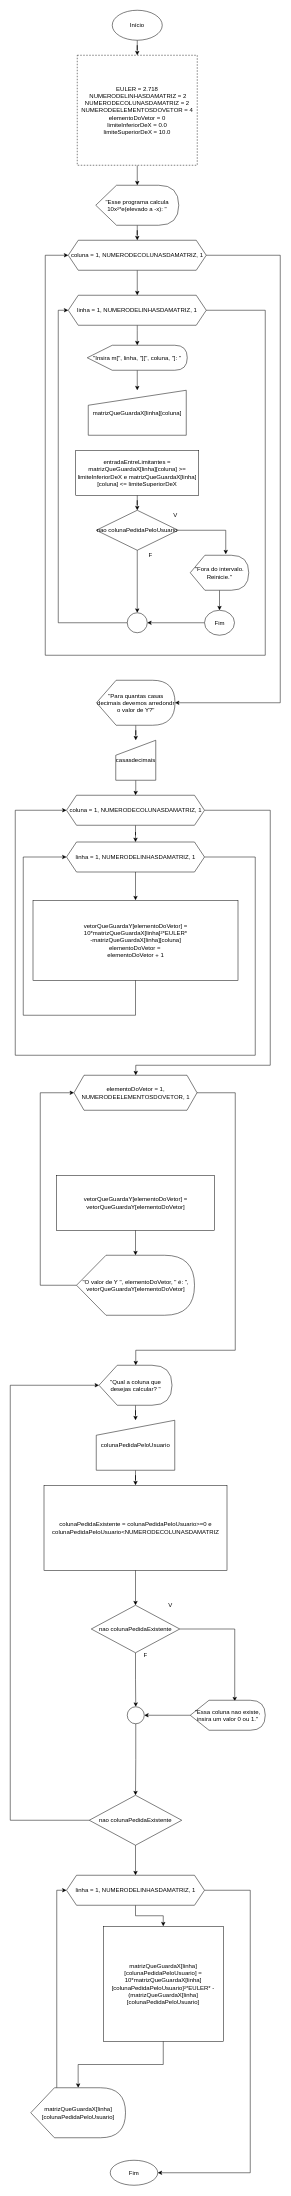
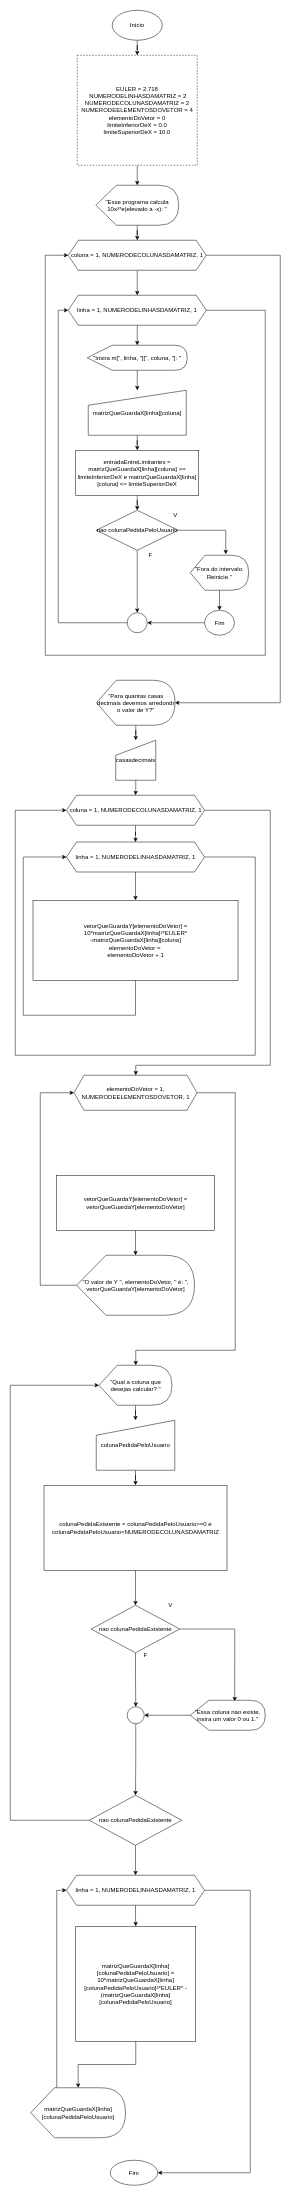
+ <mxCell id="16" value="" style="edgeStyle=orthogonalEdgeStyle;rounded=0;orthogonalLoop=1;jettySize=auto;html=1;" edge="1" parent="1" source="17" target="19"><mxGeometry relative="1" as="geometry" /></mxCell>
- <mxCell id="71" value="matrizQueGuardaX[linha][colunaPedidaPeloUsuario] = 10*matrizQueGuardaX[linha][colunaPedidaPeloUsuario]²*EULER* -(matrizQueGuardaX[linha][colunaPedidaPeloUsuario]" style="rounded=0;whiteSpace=wrap;html=1;" vertex="1" parent="1"><mxGeometry x="206" y="3852" width="240" height="230" as="geometry" /></mxCell>
+ <mxCell id="71" value="matrizQueGuardaX[linha][colunaPedidaPeloUsuario] = 10*matrizQueGuardaX[linha][colunaPedidaPeloUsuario]²*EULER* -(matrizQueGuardaX[linha][colunaPedidaPeloUsuario]" style="rounded=0;whiteSpace=wrap;html=1;" vertex="1" parent="1"><mxGeometry x="151" y="3852" width="240" height="230" as="geometry" /></mxCell>
